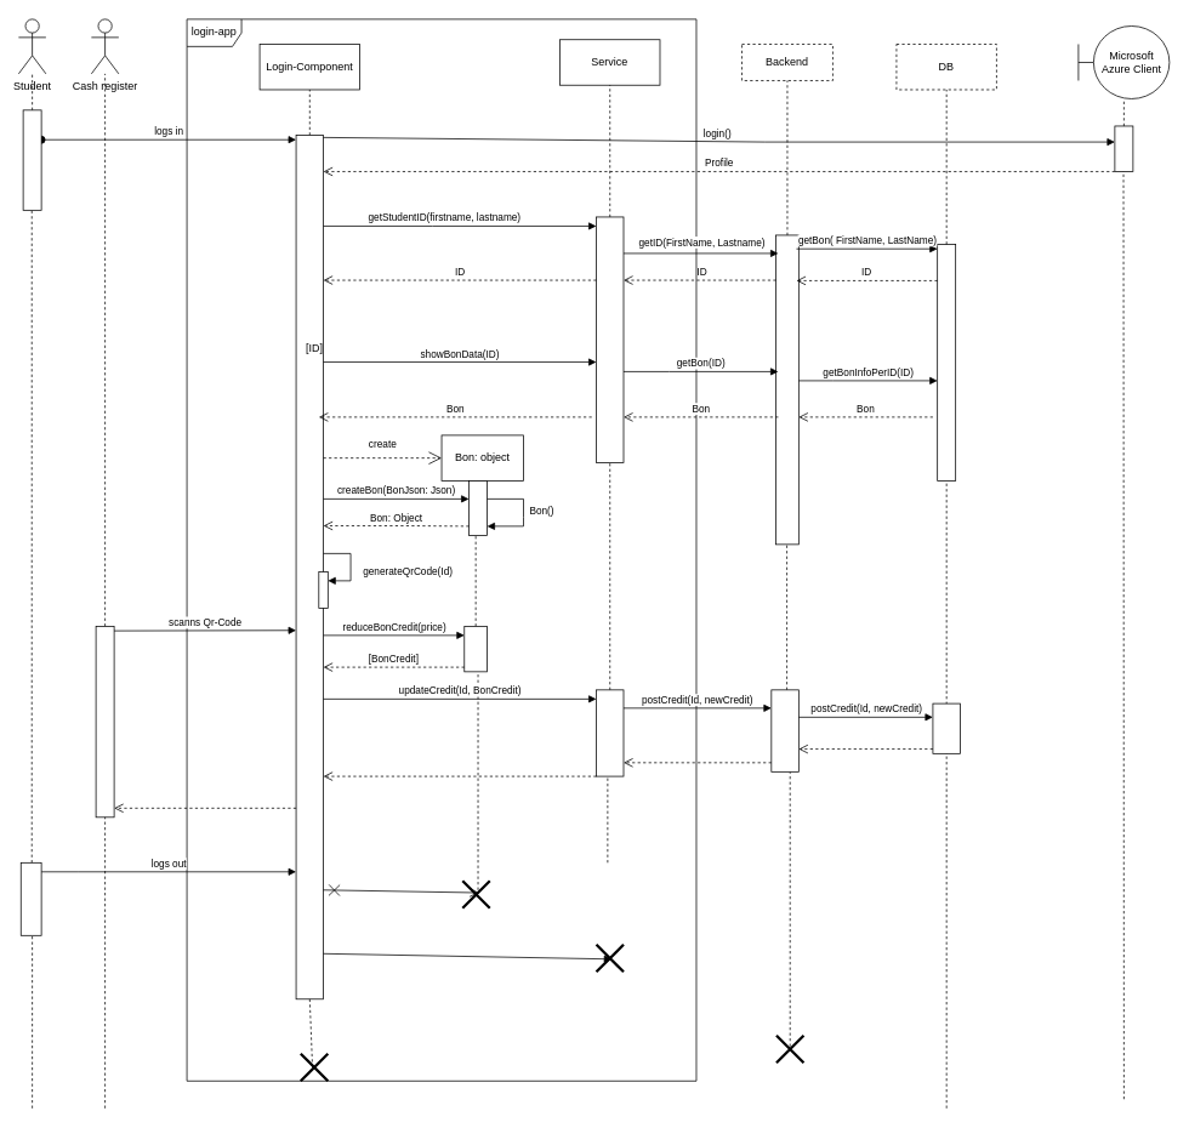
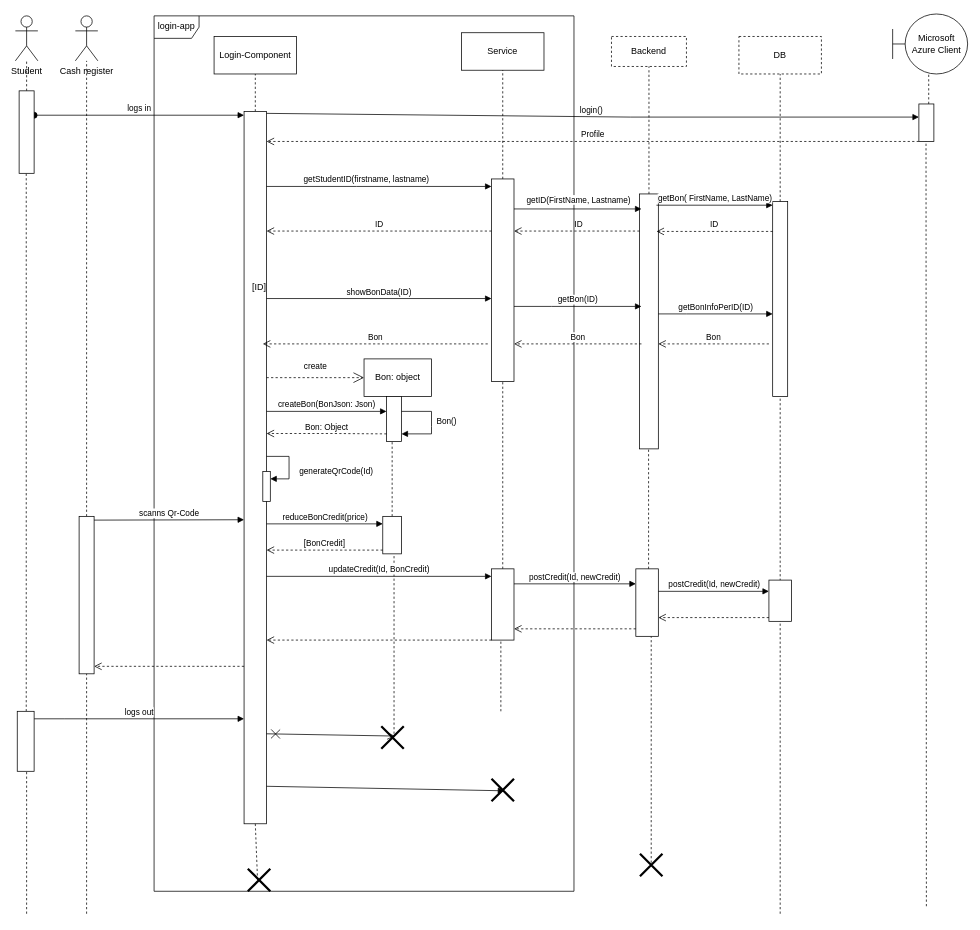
- <mxCell id="37" value="Microsoft Azure Client" style="shape=umlBoundary;whiteSpace=wrap;html=1;" parent="1" vertex="1"><mxGeometry x="1185" y="28" width="100" height="80" as="geometry" /></mxCell>
+ <mxCell id="37" value="Microsoft Azure Client" style="shape=umlBoundary;whiteSpace=wrap;html=1;" parent="1" vertex="1"><mxGeometry x="1190" y="18" width="100" height="80" as="geometry" /></mxCell>
